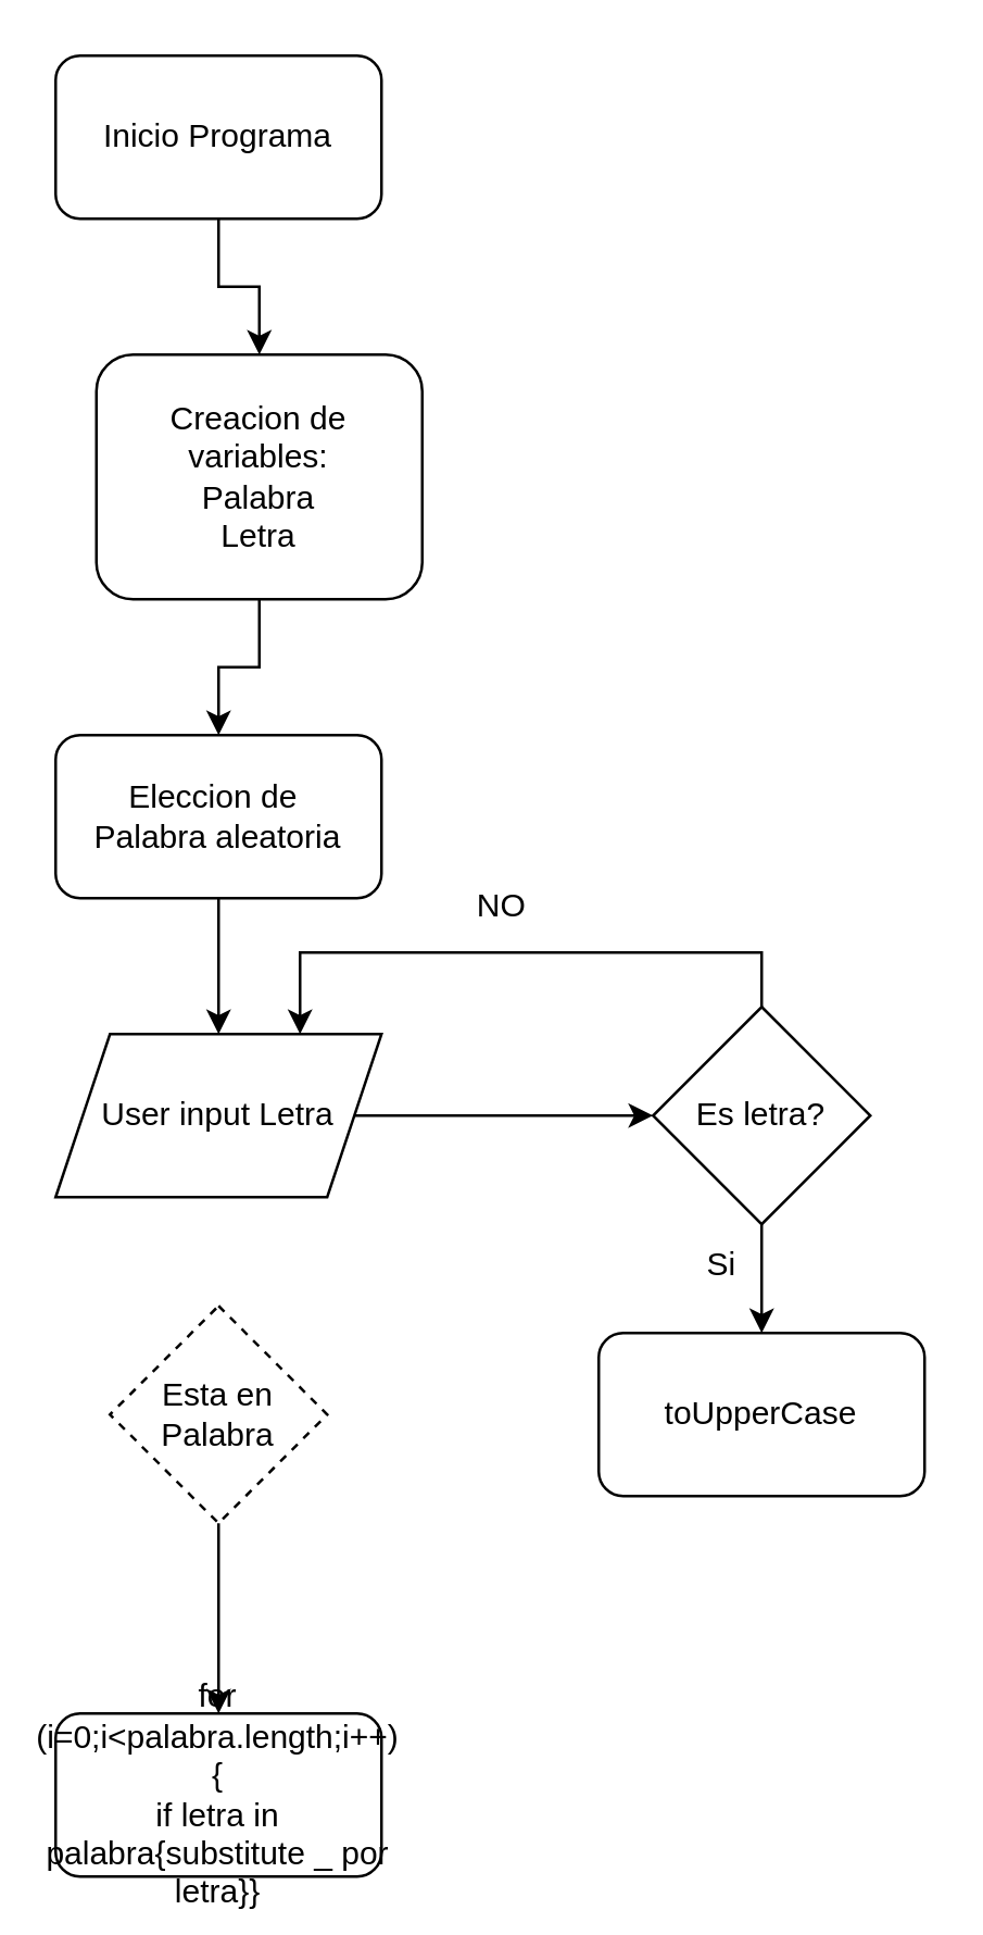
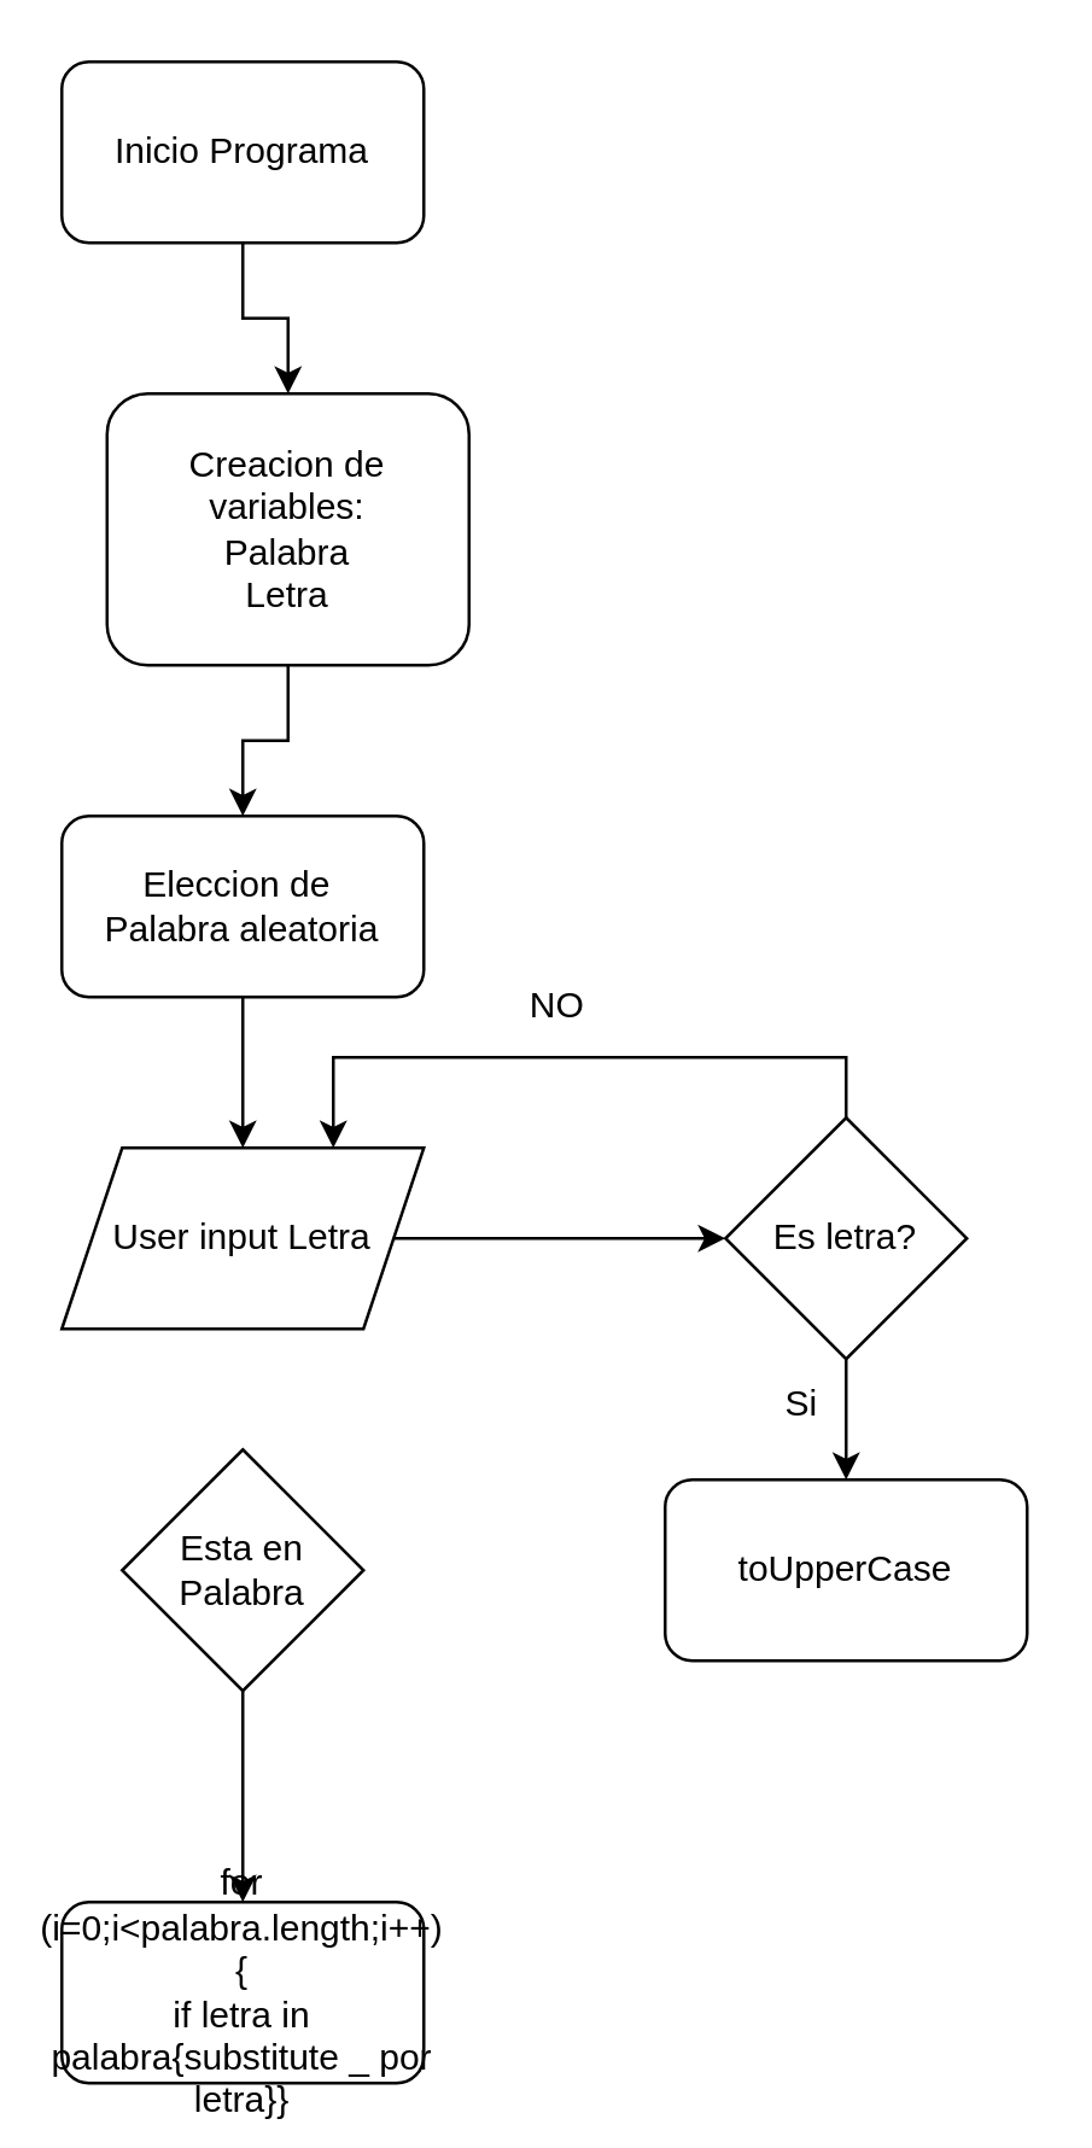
- <mxCell id="14" value="Esta en Palabra" style="rhombus;whiteSpace=wrap;html=1;dashed=1;" vertex="1" parent="1"><mxGeometry x="40" y="480" width="80" height="80" as="geometry" /></mxCell>
+ <mxCell id="14" value="Esta en Palabra" style="rhombus;whiteSpace=wrap;html=1;" vertex="1" parent="1"><mxGeometry x="40" y="480" width="80" height="80" as="geometry" /></mxCell>
